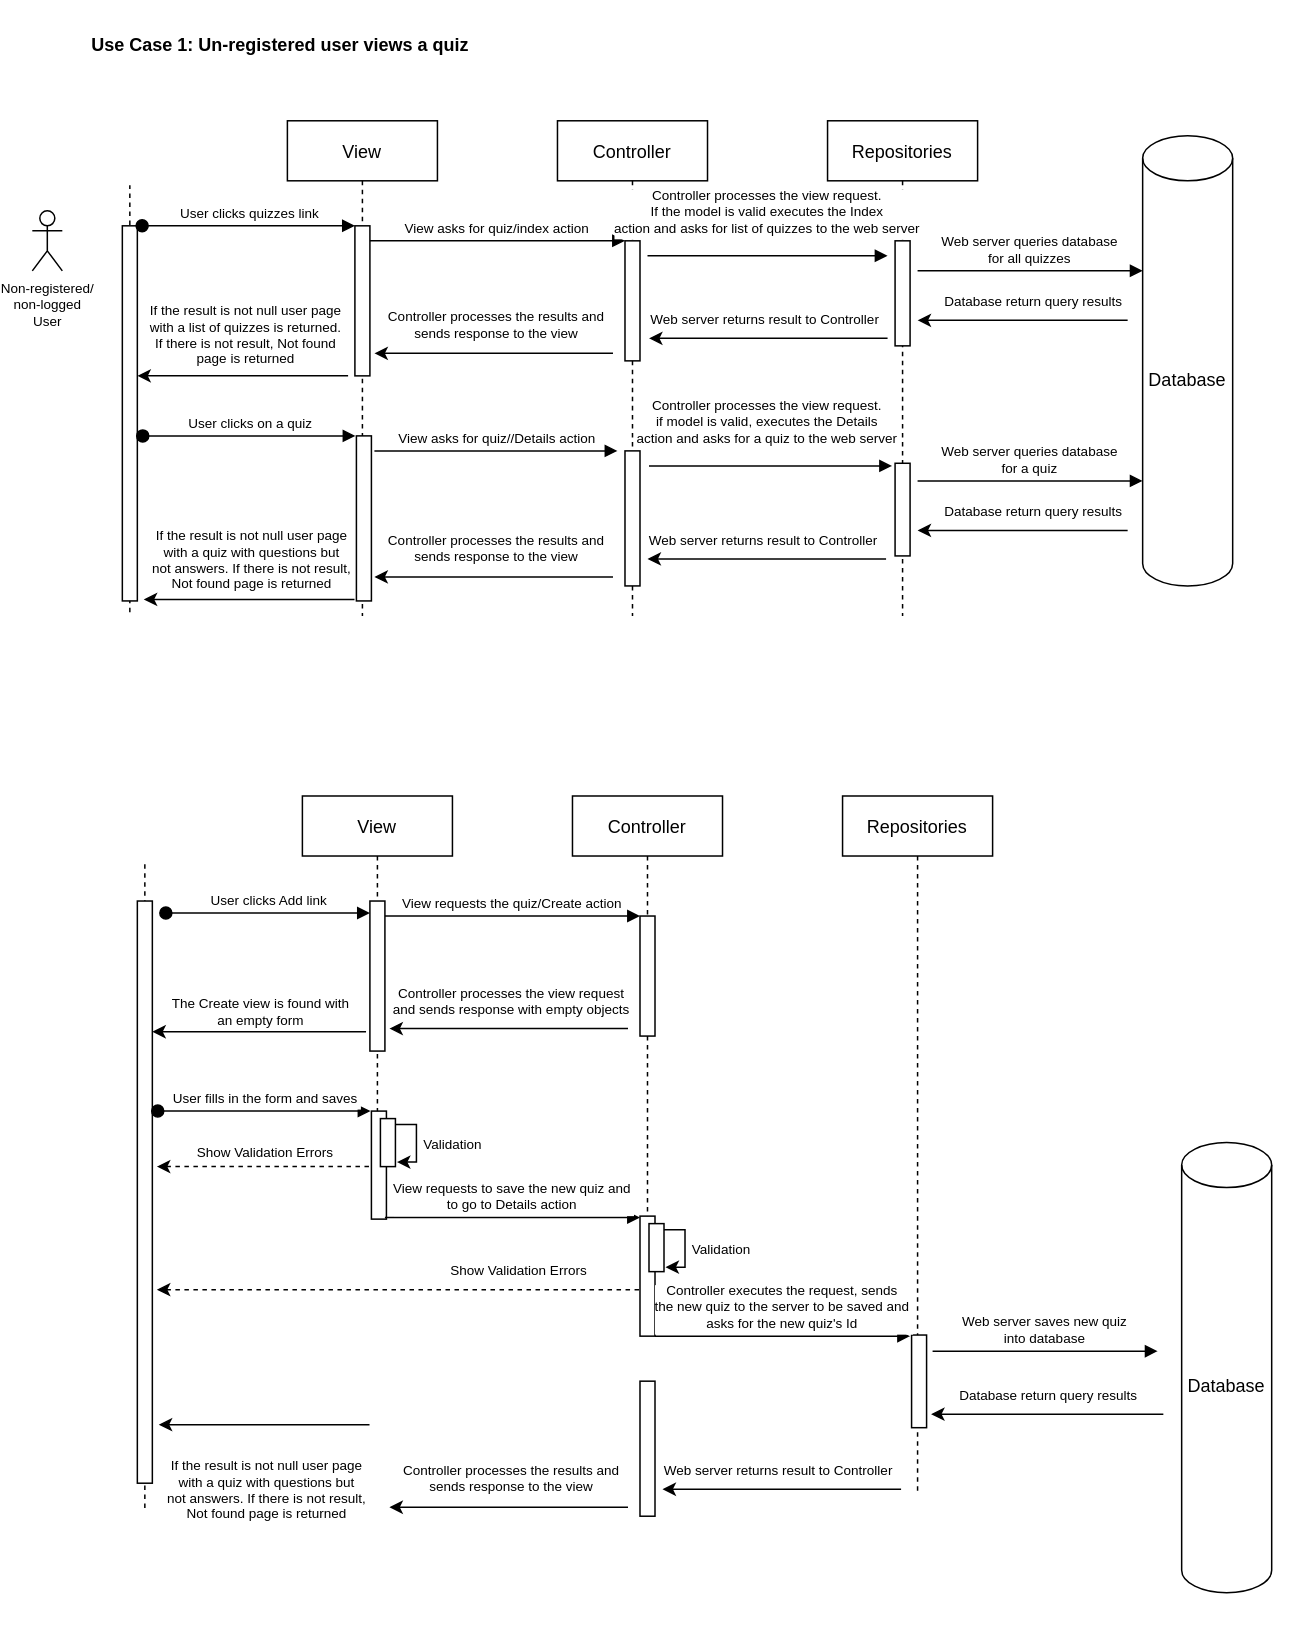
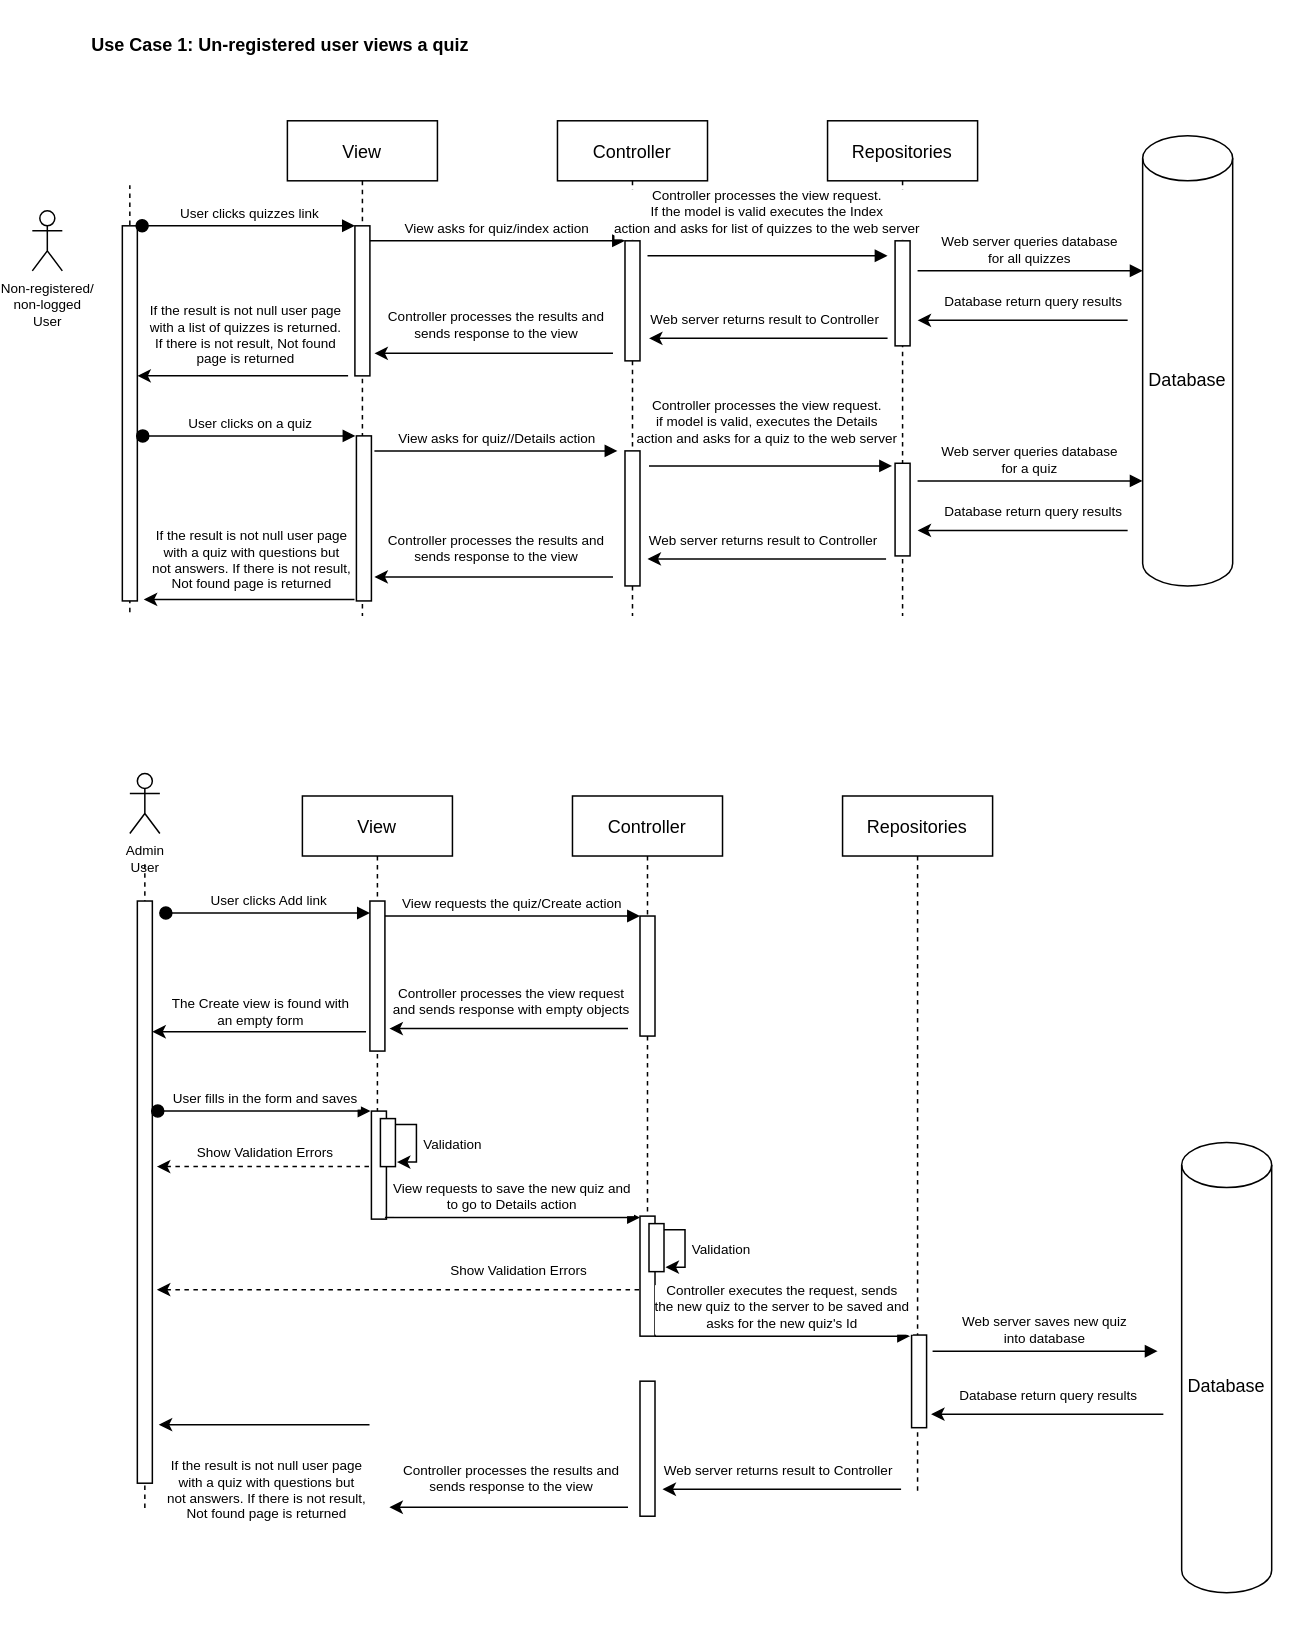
+ <mxCell id="87" value="Admin&lt;br&gt;User" style="shape=umlActor;verticalLabelPosition=bottom;verticalAlign=top;html=1;outlineConnect=0;fontSize=9;" vertex="1" parent="53"><mxGeometry x="55" y="45" width="20" height="40" as="geometry" /></mxCell>
